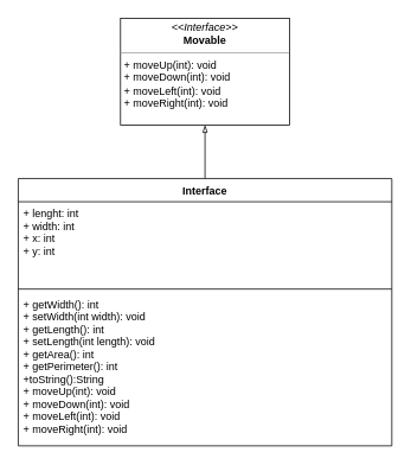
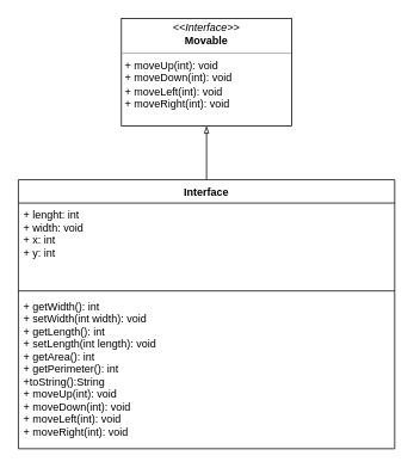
- <mxCell id="5" value="+ lenght: int&#10;+ width: int&#10;+ x: int&#10;+ y: int" style="text;strokeColor=none;fillColor=none;align=left;verticalAlign=top;spacingLeft=4;spacingRight=4;overflow=hidden;rotatable=0;points=[[0,0.5],[1,0.5]];portConstraint=eastwest;" vertex="1" parent="4"><mxGeometry y="26" width="420" height="94" as="geometry" /></mxCell>
+ <mxCell id="5" value="+ lenght: int&#10;+ width: void&#10;+ x: int&#10;+ y: int" style="text;strokeColor=none;fillColor=none;align=left;verticalAlign=top;spacingLeft=4;spacingRight=4;overflow=hidden;rotatable=0;points=[[0,0.5],[1,0.5]];portConstraint=eastwest;" vertex="1" parent="4"><mxGeometry y="26" width="420" height="94" as="geometry" /></mxCell>
